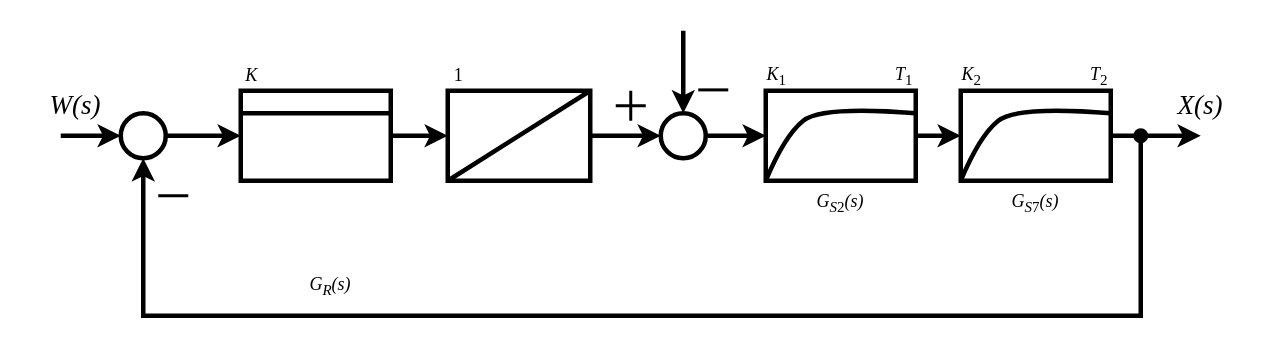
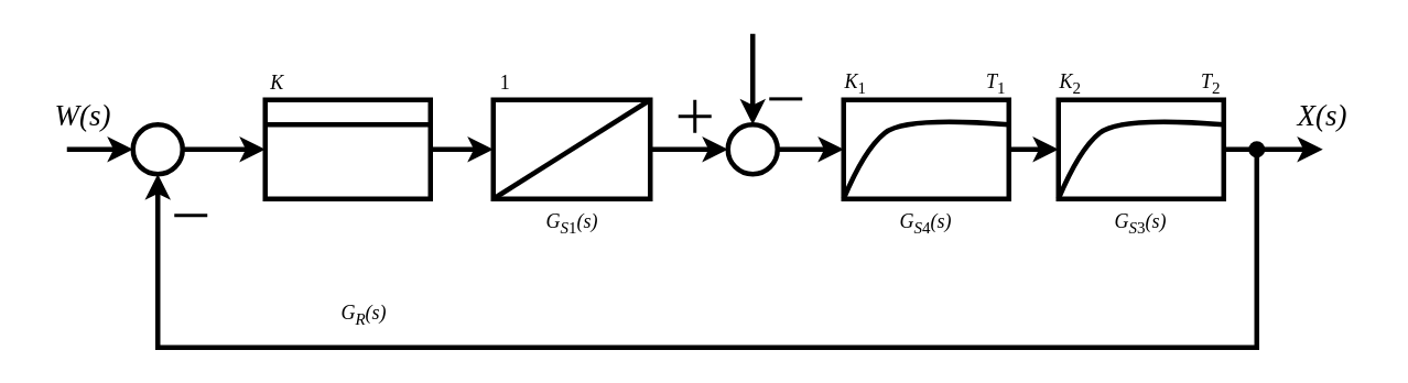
+ <mxCell id="35" value="&lt;i&gt;&lt;font face=&quot;Georgia&quot;&gt;G&lt;sub&gt;S&lt;/sub&gt;&lt;/font&gt;&lt;/i&gt;&lt;font face=&quot;Georgia&quot;&gt;&lt;sub&gt;1&lt;/sub&gt;&lt;/font&gt;&lt;i&gt;&lt;font face=&quot;Georgia&quot;&gt;&lt;sub&gt;&lt;/sub&gt;(s)&lt;/font&gt;&lt;/i&gt;" style="text;html=1;strokeColor=none;fillColor=none;align=center;verticalAlign=middle;whiteSpace=wrap;rounded=0;fontFamily=Times New Roman;" parent="1" vertex="1"><mxGeometry x="315.5" y="120" width="60" height="30" as="geometry" /></mxCell>
- <mxCell id="36" value="&lt;i&gt;&lt;font face=&quot;Georgia&quot;&gt;G&lt;sub&gt;S&lt;/sub&gt;&lt;/font&gt;&lt;/i&gt;&lt;font face=&quot;Georgia&quot;&gt;&lt;sub&gt;2&lt;/sub&gt;&lt;/font&gt;&lt;i&gt;&lt;font face=&quot;Georgia&quot;&gt;&lt;sub&gt;&lt;/sub&gt;(s)&lt;/font&gt;&lt;/i&gt;" style="text;html=1;strokeColor=none;fillColor=none;align=center;verticalAlign=middle;whiteSpace=wrap;rounded=0;fontFamily=Times New Roman;" parent="1" vertex="1"><mxGeometry x="530" y="120" width="60" height="30" as="geometry" /></mxCell>
+ <mxCell id="36" value="&lt;i&gt;&lt;font face=&quot;Georgia&quot;&gt;G&lt;sub&gt;S&lt;/sub&gt;&lt;/font&gt;&lt;/i&gt;&lt;font face=&quot;Georgia&quot;&gt;&lt;sub&gt;4&lt;/sub&gt;&lt;/font&gt;&lt;i&gt;&lt;font face=&quot;Georgia&quot;&gt;&lt;sub&gt;&lt;/sub&gt;(s)&lt;/font&gt;&lt;/i&gt;" style="text;html=1;strokeColor=none;fillColor=none;align=center;verticalAlign=middle;whiteSpace=wrap;rounded=0;fontFamily=Times New Roman;" parent="1" vertex="1"><mxGeometry x="530" y="120" width="60" height="30" as="geometry" /></mxCell>
- <mxCell id="37" value="&lt;i&gt;&lt;font face=&quot;Georgia&quot;&gt;G&lt;sub&gt;S&lt;/sub&gt;&lt;/font&gt;&lt;/i&gt;&lt;font face=&quot;Georgia&quot;&gt;&lt;sub&gt;7&lt;/sub&gt;&lt;/font&gt;&lt;i&gt;&lt;font face=&quot;Georgia&quot;&gt;&lt;sub&gt;&lt;/sub&gt;(s)&lt;/font&gt;&lt;/i&gt;" style="text;html=1;strokeColor=none;fillColor=none;align=center;verticalAlign=middle;whiteSpace=wrap;rounded=0;fontFamily=Times New Roman;" parent="1" vertex="1"><mxGeometry x="660" y="120" width="60" height="30" as="geometry" /></mxCell>
+ <mxCell id="37" value="&lt;i&gt;&lt;font face=&quot;Georgia&quot;&gt;G&lt;sub&gt;S&lt;/sub&gt;&lt;/font&gt;&lt;/i&gt;&lt;font face=&quot;Georgia&quot;&gt;&lt;sub&gt;3&lt;/sub&gt;&lt;/font&gt;&lt;i&gt;&lt;font face=&quot;Georgia&quot;&gt;&lt;sub&gt;&lt;/sub&gt;(s)&lt;/font&gt;&lt;/i&gt;" style="text;html=1;strokeColor=none;fillColor=none;align=center;verticalAlign=middle;whiteSpace=wrap;rounded=0;fontFamily=Times New Roman;" parent="1" vertex="1"><mxGeometry x="660" y="120" width="60" height="30" as="geometry" /></mxCell>
